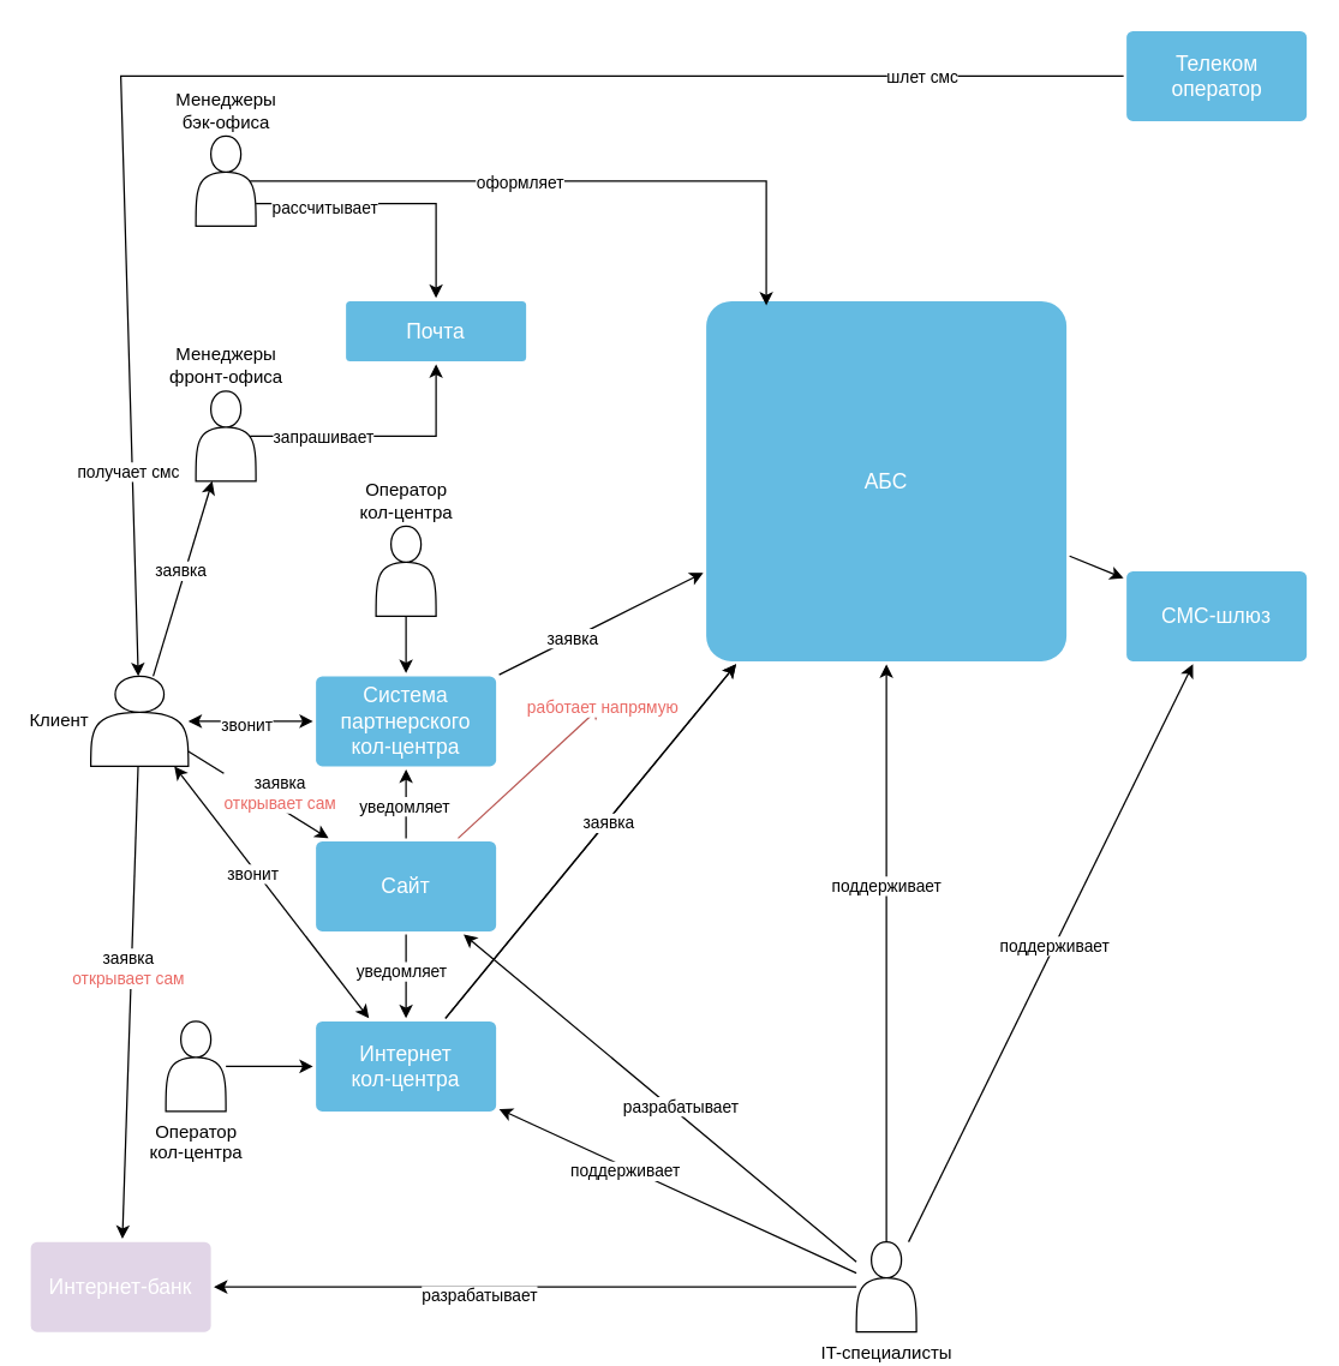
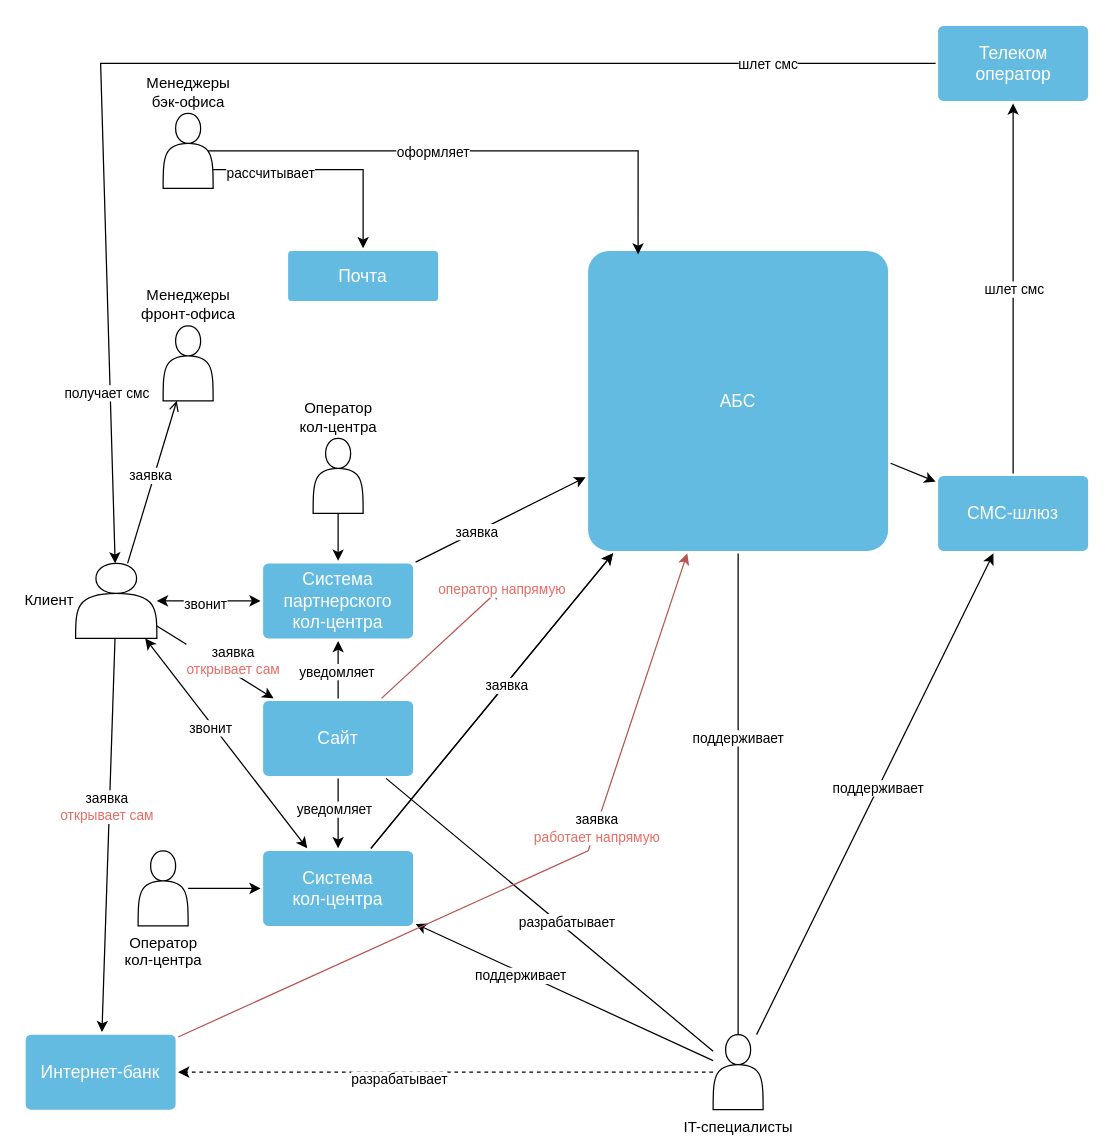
+ <mxCell id="22" style="rounded=0;orthogonalLoop=1;jettySize=auto;html=1;" edge="1" parent="1" source="24" target="58"><mxGeometry relative="1" as="geometry" /></mxCell>
+ <mxCell id="23" value="шлет смс" style="edgeLabel;html=1;align=center;verticalAlign=middle;resizable=0;points=[];" vertex="1" connectable="0" parent="22"><mxGeometry relative="1" as="geometry"><mxPoint as="offset" /></mxGeometry></mxCell>
- <mxCell id="9" style="rounded=0;orthogonalLoop=1;jettySize=auto;html=1;exitX=0.9;exitY=0.5;exitDx=0;exitDy=0;entryX=0.5;entryY=1;entryDx=0;entryDy=0;exitPerimeter=0;" edge="1" parent="1" source="11" target="21"><mxGeometry relative="1" as="geometry"><Array as="points"><mxPoint x="290" y="290" /></Array></mxGeometry></mxCell>
- <mxCell id="10" value="запрашивает" style="edgeLabel;html=1;align=center;verticalAlign=middle;resizable=0;points=[];" vertex="1" connectable="0" parent="9"><mxGeometry x="-0.442" relative="1" as="geometry"><mxPoint as="offset" /></mxGeometry></mxCell>
- <mxCell id="37" style="rounded=0;orthogonalLoop=1;jettySize=auto;html=1;" edge="1" parent="1" source="45" target="11"><mxGeometry relative="1" as="geometry" /></mxCell>
+ <mxCell id="37" style="rounded=0;orthogonalLoop=1;jettySize=auto;html=1;endArrow=open;" edge="1" parent="1" source="45" target="11"><mxGeometry relative="1" as="geometry" /></mxCell>
- <mxCell id="16" style="rounded=0;orthogonalLoop=1;jettySize=auto;html=1;" edge="1" parent="1" source="20" target="3"><mxGeometry relative="1" as="geometry" /></mxCell>
+ <mxCell id="16" style="rounded=0;orthogonalLoop=1;jettySize=auto;html=1;endArrow=none;" edge="1" parent="1" source="20" target="3"><mxGeometry relative="1" as="geometry" /></mxCell>
- <mxCell id="62" value="&lt;font style=&quot;color: rgb(234, 107, 102);&quot;&gt;работает напрямую&lt;/font&gt;" style="edgeLabel;html=1;align=center;verticalAlign=middle;resizable=0;points=[];" vertex="1" connectable="0" parent="1"><mxGeometry x="400" y="470" as="geometry" /></mxCell>
+ <mxCell id="62" value="&lt;font style=&quot;color: rgb(234, 107, 102);&quot;&gt;оператор напрямую&lt;/font&gt;" style="edgeLabel;html=1;align=center;verticalAlign=middle;resizable=0;points=[];" vertex="1" connectable="0" parent="1"><mxGeometry x="400" y="470" as="geometry" /></mxCell>
- <mxCell id="12" style="rounded=0;orthogonalLoop=1;jettySize=auto;html=1;" edge="1" parent="1" source="20" target="31"><mxGeometry relative="1" as="geometry" /></mxCell>
+ <mxCell id="12" style="rounded=0;orthogonalLoop=1;jettySize=auto;html=1;endArrow=none;" edge="1" parent="1" source="20" target="31"><mxGeometry relative="1" as="geometry" /></mxCell>
- <mxCell id="61" value="Интернет&lt;div&gt;кол-центра&lt;/div&gt;" style="rounded=1;whiteSpace=wrap;html=1;shadow=0;labelBackgroundColor=none;strokeColor=none;strokeWidth=3;fillColor=#64bbe2;fontFamily=Helvetica;fontSize=14;fontColor=#FFFFFF;align=center;spacing=5;arcSize=7;perimeterSpacing=2;" vertex="1" parent="1"><mxGeometry x="210" y="680" width="120" height="60" as="geometry" /></mxCell>
+ <mxCell id="61" value="Система&lt;div&gt;кол-центра&lt;/div&gt;" style="rounded=1;whiteSpace=wrap;html=1;shadow=0;labelBackgroundColor=none;strokeColor=none;strokeWidth=3;fillColor=#64bbe2;fontFamily=Helvetica;fontSize=14;fontColor=#FFFFFF;align=center;spacing=5;arcSize=7;perimeterSpacing=2;" vertex="1" parent="1"><mxGeometry x="210" y="680" width="120" height="60" as="geometry" /></mxCell>
+ <mxCell id="59" value="" style="rounded=0;orthogonalLoop=1;jettySize=auto;html=1;fillColor=#f8cecc;strokeColor=#b85450;" edge="1" parent="1" source="54" target="3"><mxGeometry relative="1" as="geometry"><mxPoint x="163" y="908" as="sourcePoint" /><mxPoint x="501" y="442" as="targetPoint" /><Array as="points"><mxPoint x="470" y="680" /></Array></mxGeometry></mxCell>
+ <mxCell id="60" value="заявка&lt;div&gt;&lt;font style=&quot;color: rgb(234, 107, 102);&quot;&gt;работает напрямую&lt;/font&gt;&lt;/div&gt;" style="edgeLabel;html=1;align=center;verticalAlign=middle;resizable=0;points=[];" vertex="1" connectable="0" parent="59"><mxGeometry x="0.244" relative="1" as="geometry"><mxPoint as="offset" /></mxGeometry></mxCell>
- <mxCell id="54" value="Интернет-банк" style="rounded=1;whiteSpace=wrap;html=1;shadow=0;labelBackgroundColor=none;strokeColor=none;strokeWidth=3;fillColor=#e1d5e7;fontFamily=Helvetica;fontSize=14;fontColor=#FFFFFF;align=center;spacing=5;arcSize=7;perimeterSpacing=2;" vertex="1" parent="1"><mxGeometry x="20" y="827" width="120" height="60" as="geometry" /></mxCell>
+ <mxCell id="54" value="Интернет-банк" style="rounded=1;whiteSpace=wrap;html=1;shadow=0;labelBackgroundColor=none;strokeColor=none;strokeWidth=3;fillColor=#64bbe2;fontFamily=Helvetica;fontSize=14;fontColor=#FFFFFF;align=center;spacing=5;arcSize=7;perimeterSpacing=2;" vertex="1" parent="1"><mxGeometry x="20" y="827" width="120" height="60" as="geometry" /></mxCell>
- <mxCell id="50" value="" style="rounded=0;orthogonalLoop=1;jettySize=auto;html=1;" edge="1" parent="1" source="20" target="54"><mxGeometry relative="1" as="geometry"><mxPoint x="555" y="629" as="sourcePoint" /><mxPoint x="292" y="622" as="targetPoint" /></mxGeometry></mxCell>
+ <mxCell id="50" value="" style="rounded=0;orthogonalLoop=1;jettySize=auto;html=1;dashed=1;" edge="1" parent="1" source="20" target="54"><mxGeometry relative="1" as="geometry"><mxPoint x="555" y="629" as="sourcePoint" /><mxPoint x="292" y="622" as="targetPoint" /></mxGeometry></mxCell>
